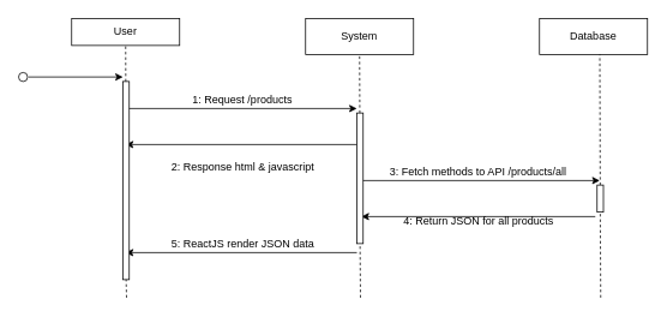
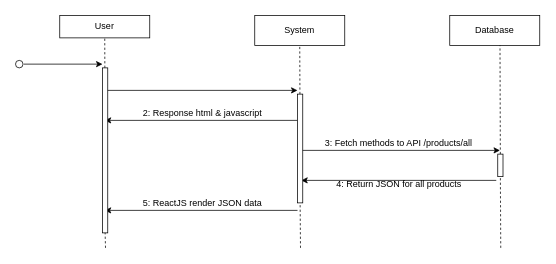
- <mxCell id="9" value="1: Request /products" style="text;html=1;strokeColor=none;fillColor=none;align=center;verticalAlign=middle;whiteSpace=wrap;rounded=0;" parent="1" vertex="1"><mxGeometry x="199" y="100" width="140" height="20" as="geometry" /></mxCell>
- <mxCell id="11" value="2: Response html &amp;amp; javascript" style="text;html=1;strokeColor=none;fillColor=none;align=center;verticalAlign=middle;whiteSpace=wrap;rounded=0;" parent="1" vertex="1"><mxGeometry x="175.5" y="175" width="187" height="20" as="geometry" /></mxCell>
+ <mxCell id="11" value="2: Response html &amp;amp; javascript" style="text;html=1;strokeColor=none;fillColor=none;align=center;verticalAlign=middle;whiteSpace=wrap;rounded=0;" parent="1" vertex="1"><mxGeometry x="175.5" y="140" width="187" height="20" as="geometry" /></mxCell>
